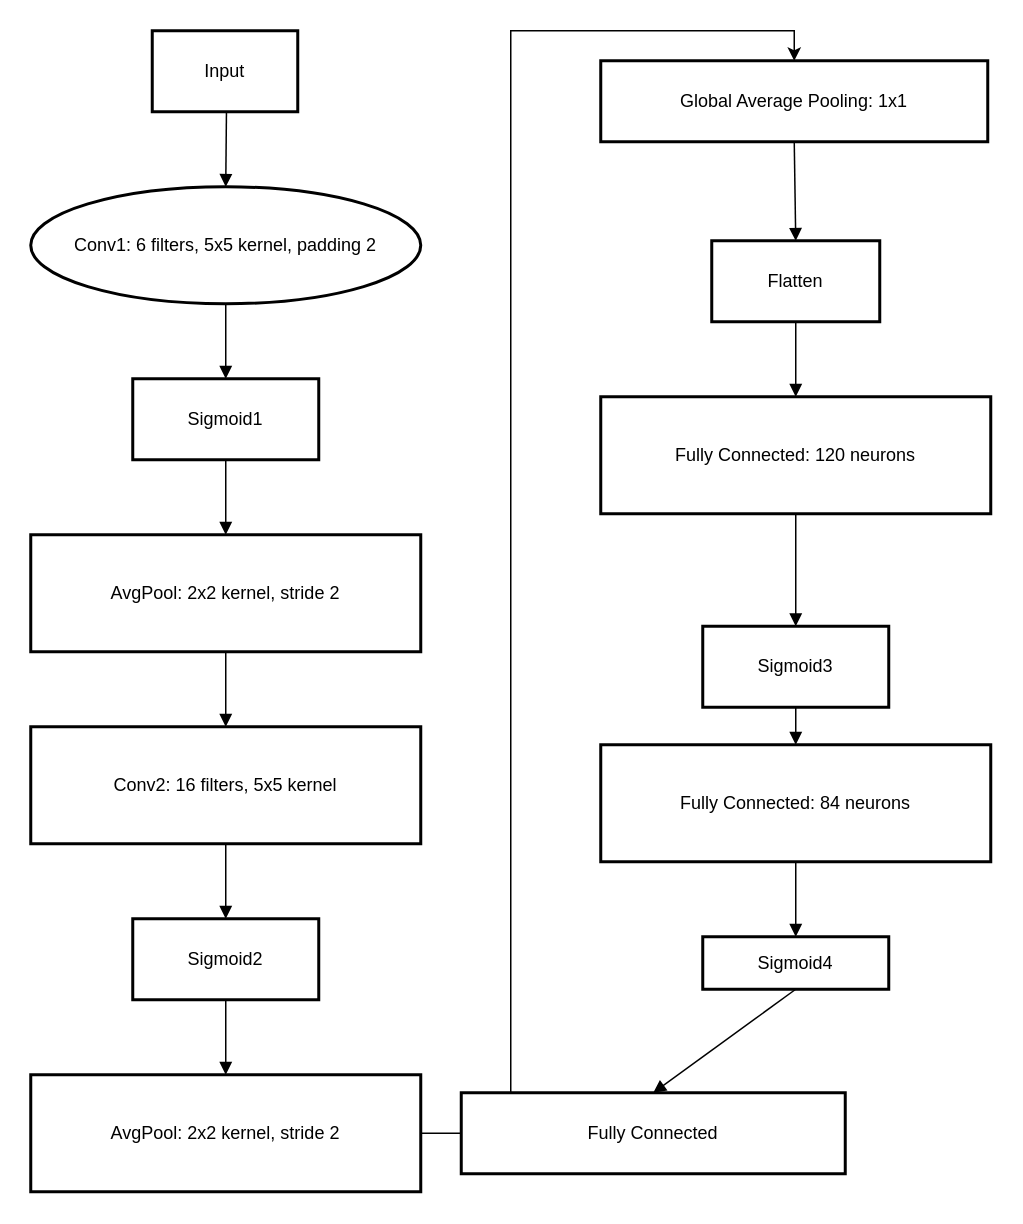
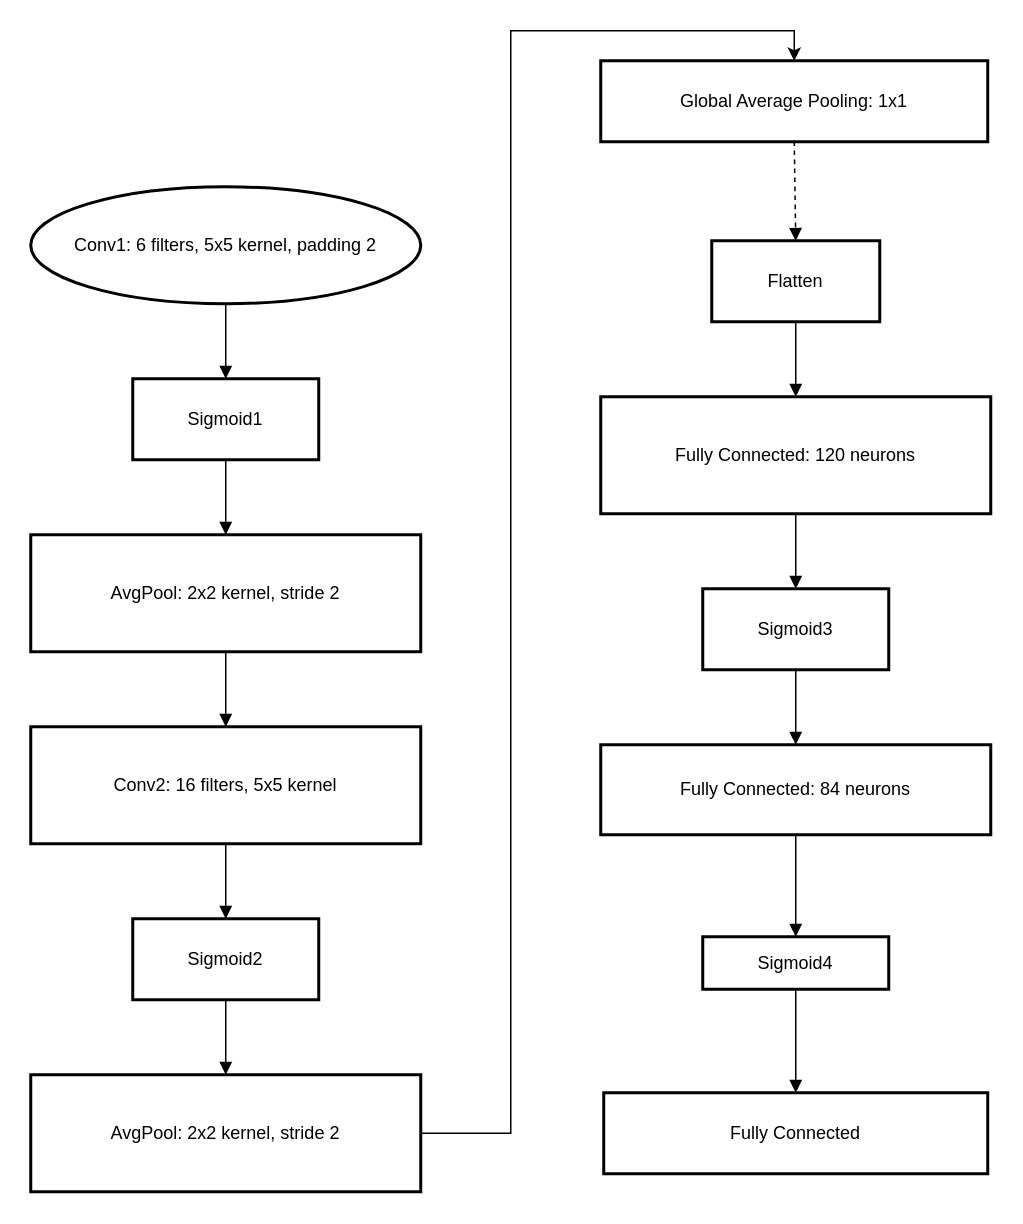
- <mxCell id="2" value="Input" style="whiteSpace=wrap;strokeWidth=2;" parent="1" vertex="1"><mxGeometry x="101" y="20" width="97" height="54" as="geometry" /></mxCell>
- <mxCell id="17" value="" style="curved=1;startArrow=none;endArrow=block;exitX=0.51;exitY=1;entryX=0.5;entryY=0;rounded=0;" parent="1" source="2" target="3" edge="1"><mxGeometry relative="1" as="geometry"><Array as="points" /></mxGeometry></mxCell>
- <mxCell id="23" value="" style="curved=1;startArrow=none;endArrow=block;exitX=0.5;exitY=1;entryX=0.5;entryY=0;rounded=0;" parent="1" source="10" target="11" edge="1"><mxGeometry relative="1" as="geometry"><Array as="points" /></mxGeometry></mxCell>
+ <mxCell id="23" value="" style="curved=1;startArrow=none;endArrow=block;exitX=0.5;exitY=1;entryX=0.5;entryY=0;rounded=0;dashed=1;" parent="1" source="10" target="11" edge="1"><mxGeometry relative="1" as="geometry"><Array as="points" /></mxGeometry></mxCell>
- <mxCell id="13" value="Sigmoid3" style="whiteSpace=wrap;strokeWidth=2;" parent="1" vertex="1"><mxGeometry x="468" y="417" width="124" height="54" as="geometry" /></mxCell>
+ <mxCell id="13" value="Sigmoid3" style="whiteSpace=wrap;strokeWidth=2;" parent="1" vertex="1"><mxGeometry x="468" y="392" width="124" height="54" as="geometry" /></mxCell>
- <mxCell id="14" value="Fully Connected: 84 neurons" style="whiteSpace=wrap;strokeWidth=2;" parent="1" vertex="1"><mxGeometry x="400" y="496" width="260" height="78" as="geometry" /></mxCell>
+ <mxCell id="14" value="Fully Connected: 84 neurons" style="whiteSpace=wrap;strokeWidth=2;" parent="1" vertex="1"><mxGeometry x="400" y="496" width="260" height="60" as="geometry" /></mxCell>
- <mxCell id="16" value="Fully Connected" style="whiteSpace=wrap;strokeWidth=2;" parent="1" vertex="1"><mxGeometry x="307" y="728" width="256" height="54" as="geometry" /></mxCell>
+ <mxCell id="16" value="Fully Connected" style="whiteSpace=wrap;strokeWidth=2;" parent="1" vertex="1"><mxGeometry x="402" y="728" width="256" height="54" as="geometry" /></mxCell>
